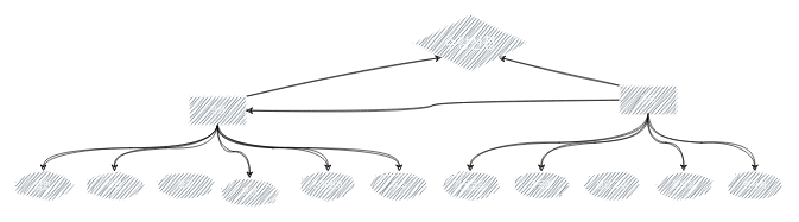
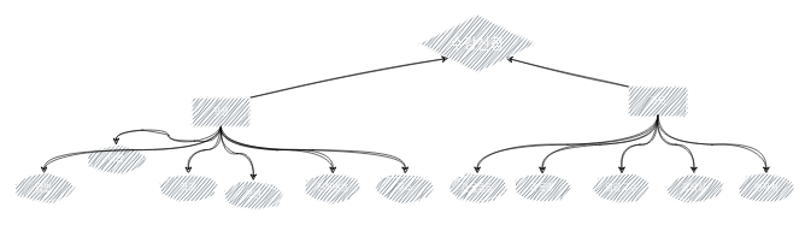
- <mxCell id="21" value="과목" style="whiteSpace=wrap;html=1;align=center;labelBackgroundColor=none;fillColor=#182E3E;strokeColor=#FFFFFF;fontColor=#FFFFFF;rounded=0;sketch=1;curveFitting=1;jiggle=2;" vertex="1" parent="1"><mxGeometry x="870" y="120" width="80" height="40" as="geometry" /></mxCell>
+ <mxCell id="21" value="과목" style="whiteSpace=wrap;html=1;align=center;labelBackgroundColor=none;fillColor=#182E3E;strokeColor=#FFFFFF;fontColor=#FFFFFF;rounded=0;sketch=1;curveFitting=1;jiggle=2;dashed=1;" vertex="1" parent="1"><mxGeometry x="870" y="120" width="80" height="40" as="geometry" /></mxCell>
- <mxCell id="17" style="edgeStyle=orthogonalEdgeStyle;sketch=1;hachureGap=4;jiggle=2;curveFitting=1;orthogonalLoop=1;jettySize=auto;html=1;fontFamily=Architects Daughter;fontSource=https%3A%2F%2Ffonts.googleapis.com%2Fcss%3Ffamily%3DArchitects%2BDaughter;fontSize=16;curved=1;" edge="1" source="21" target="8" parent="1"><mxGeometry relative="1" as="geometry" /></mxCell>
+ <mxCell id="17" style="edgeStyle=orthogonalEdgeStyle;sketch=1;hachureGap=4;jiggle=2;curveFitting=1;orthogonalLoop=1;jettySize=auto;html=1;entryX=0.5;entryY=0;entryDx=0;entryDy=0;fontFamily=Architects Daughter;fontSource=https%3A%2F%2Ffonts.googleapis.com%2Fcss%3Ffamily%3DArchitects%2BDaughter;fontSize=16;curved=1;" edge="1" source="21" target="23" parent="1"><mxGeometry relative="1" as="geometry" /></mxCell>
+ <mxCell id="3" style="edgeStyle=orthogonalEdgeStyle;sketch=1;hachureGap=4;jiggle=2;curveFitting=1;orthogonalLoop=1;jettySize=auto;html=1;entryX=0.5;entryY=0;entryDx=0;entryDy=0;fontFamily=Architects Daughter;fontSource=https%3A%2F%2Ffonts.googleapis.com%2Fcss%3Ffamily%3DArchitects%2BDaughter;fontSize=16;curved=1;" edge="1" parent="1" source="8" target="10"><mxGeometry relative="1" as="geometry" /></mxCell>
- <mxCell id="9" value="이름" style="ellipse;whiteSpace=wrap;html=1;align=center;strokeColor=#FFFFFF;fontColor=#FFFFFF;fillColor=#182E3E;rounded=0;labelBackgroundColor=none;sketch=1;curveFitting=1;jiggle=2;" vertex="1" parent="1"><mxGeometry x="120" y="240" width="80" height="40" as="geometry" /></mxCell>
+ <mxCell id="9" value="이름" style="ellipse;whiteSpace=wrap;html=1;align=center;strokeColor=#FFFFFF;fontColor=#FFFFFF;fillColor=#182E3E;rounded=0;labelBackgroundColor=none;sketch=1;curveFitting=1;jiggle=2;" vertex="1" parent="1"><mxGeometry x="120" y="200" width="80" height="40" as="geometry" /></mxCell>
- <mxCell id="22" value="과목명" style="ellipse;whiteSpace=wrap;html=1;align=center;strokeColor=#FFFFFF;fontColor=#FFFFFF;fillColor=#182E3E;rounded=0;labelBackgroundColor=none;sketch=1;curveFitting=1;jiggle=2;" vertex="1" parent="1"><mxGeometry x="720" y="240" width="80" height="40" as="geometry" /></mxCell>
+ <mxCell id="22" value="과목명" style="ellipse;whiteSpace=wrap;html=1;align=center;strokeColor=#FFFFFF;fontColor=#FFFFFF;fillColor=#182E3E;rounded=0;labelBackgroundColor=none;sketch=1;curveFitting=1;jiggle=2;" vertex="1" parent="1"><mxGeometry x="710" y="240" width="80" height="40" as="geometry" /></mxCell>
- <mxCell id="23" value="담당교수" style="ellipse;whiteSpace=wrap;html=1;align=center;strokeColor=#FFFFFF;fontColor=#FFFFFF;fillColor=#182E3E;rounded=0;labelBackgroundColor=none;sketch=1;curveFitting=1;jiggle=2;dashed=1;" vertex="1" parent="1"><mxGeometry x="820" y="240" width="80" height="40" as="geometry" /></mxCell>
+ <mxCell id="23" value="담당교수" style="ellipse;whiteSpace=wrap;html=1;align=center;strokeColor=#FFFFFF;fontColor=#FFFFFF;fillColor=#182E3E;rounded=0;labelBackgroundColor=none;sketch=1;curveFitting=1;jiggle=2;" vertex="1" parent="1"><mxGeometry x="820" y="240" width="80" height="40" as="geometry" /></mxCell>
